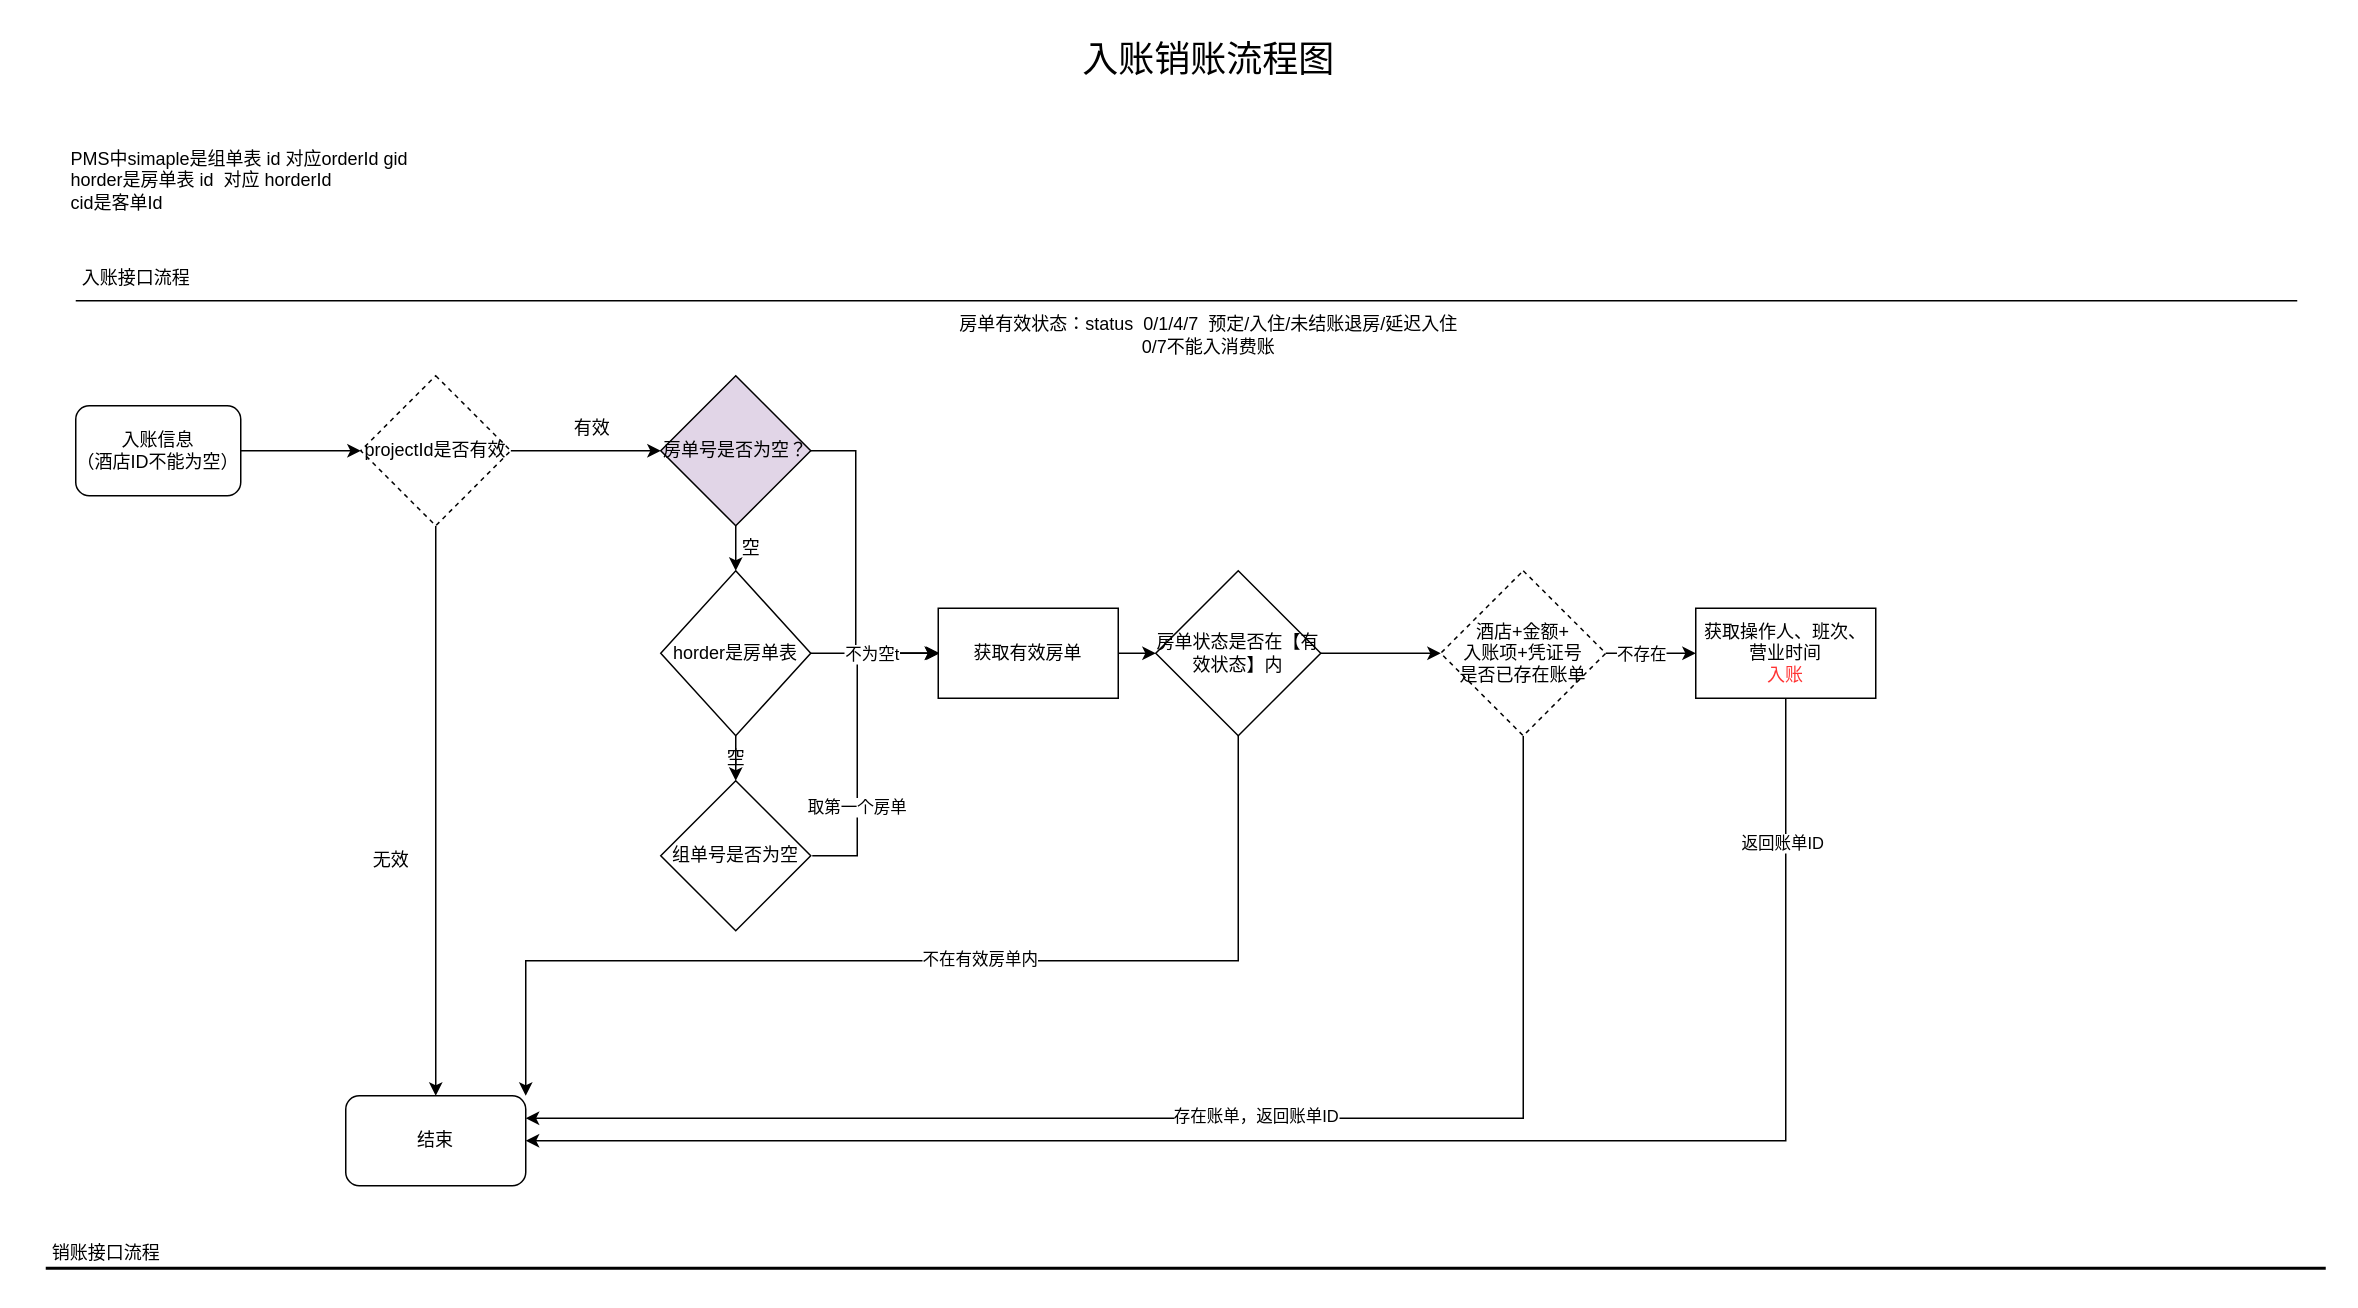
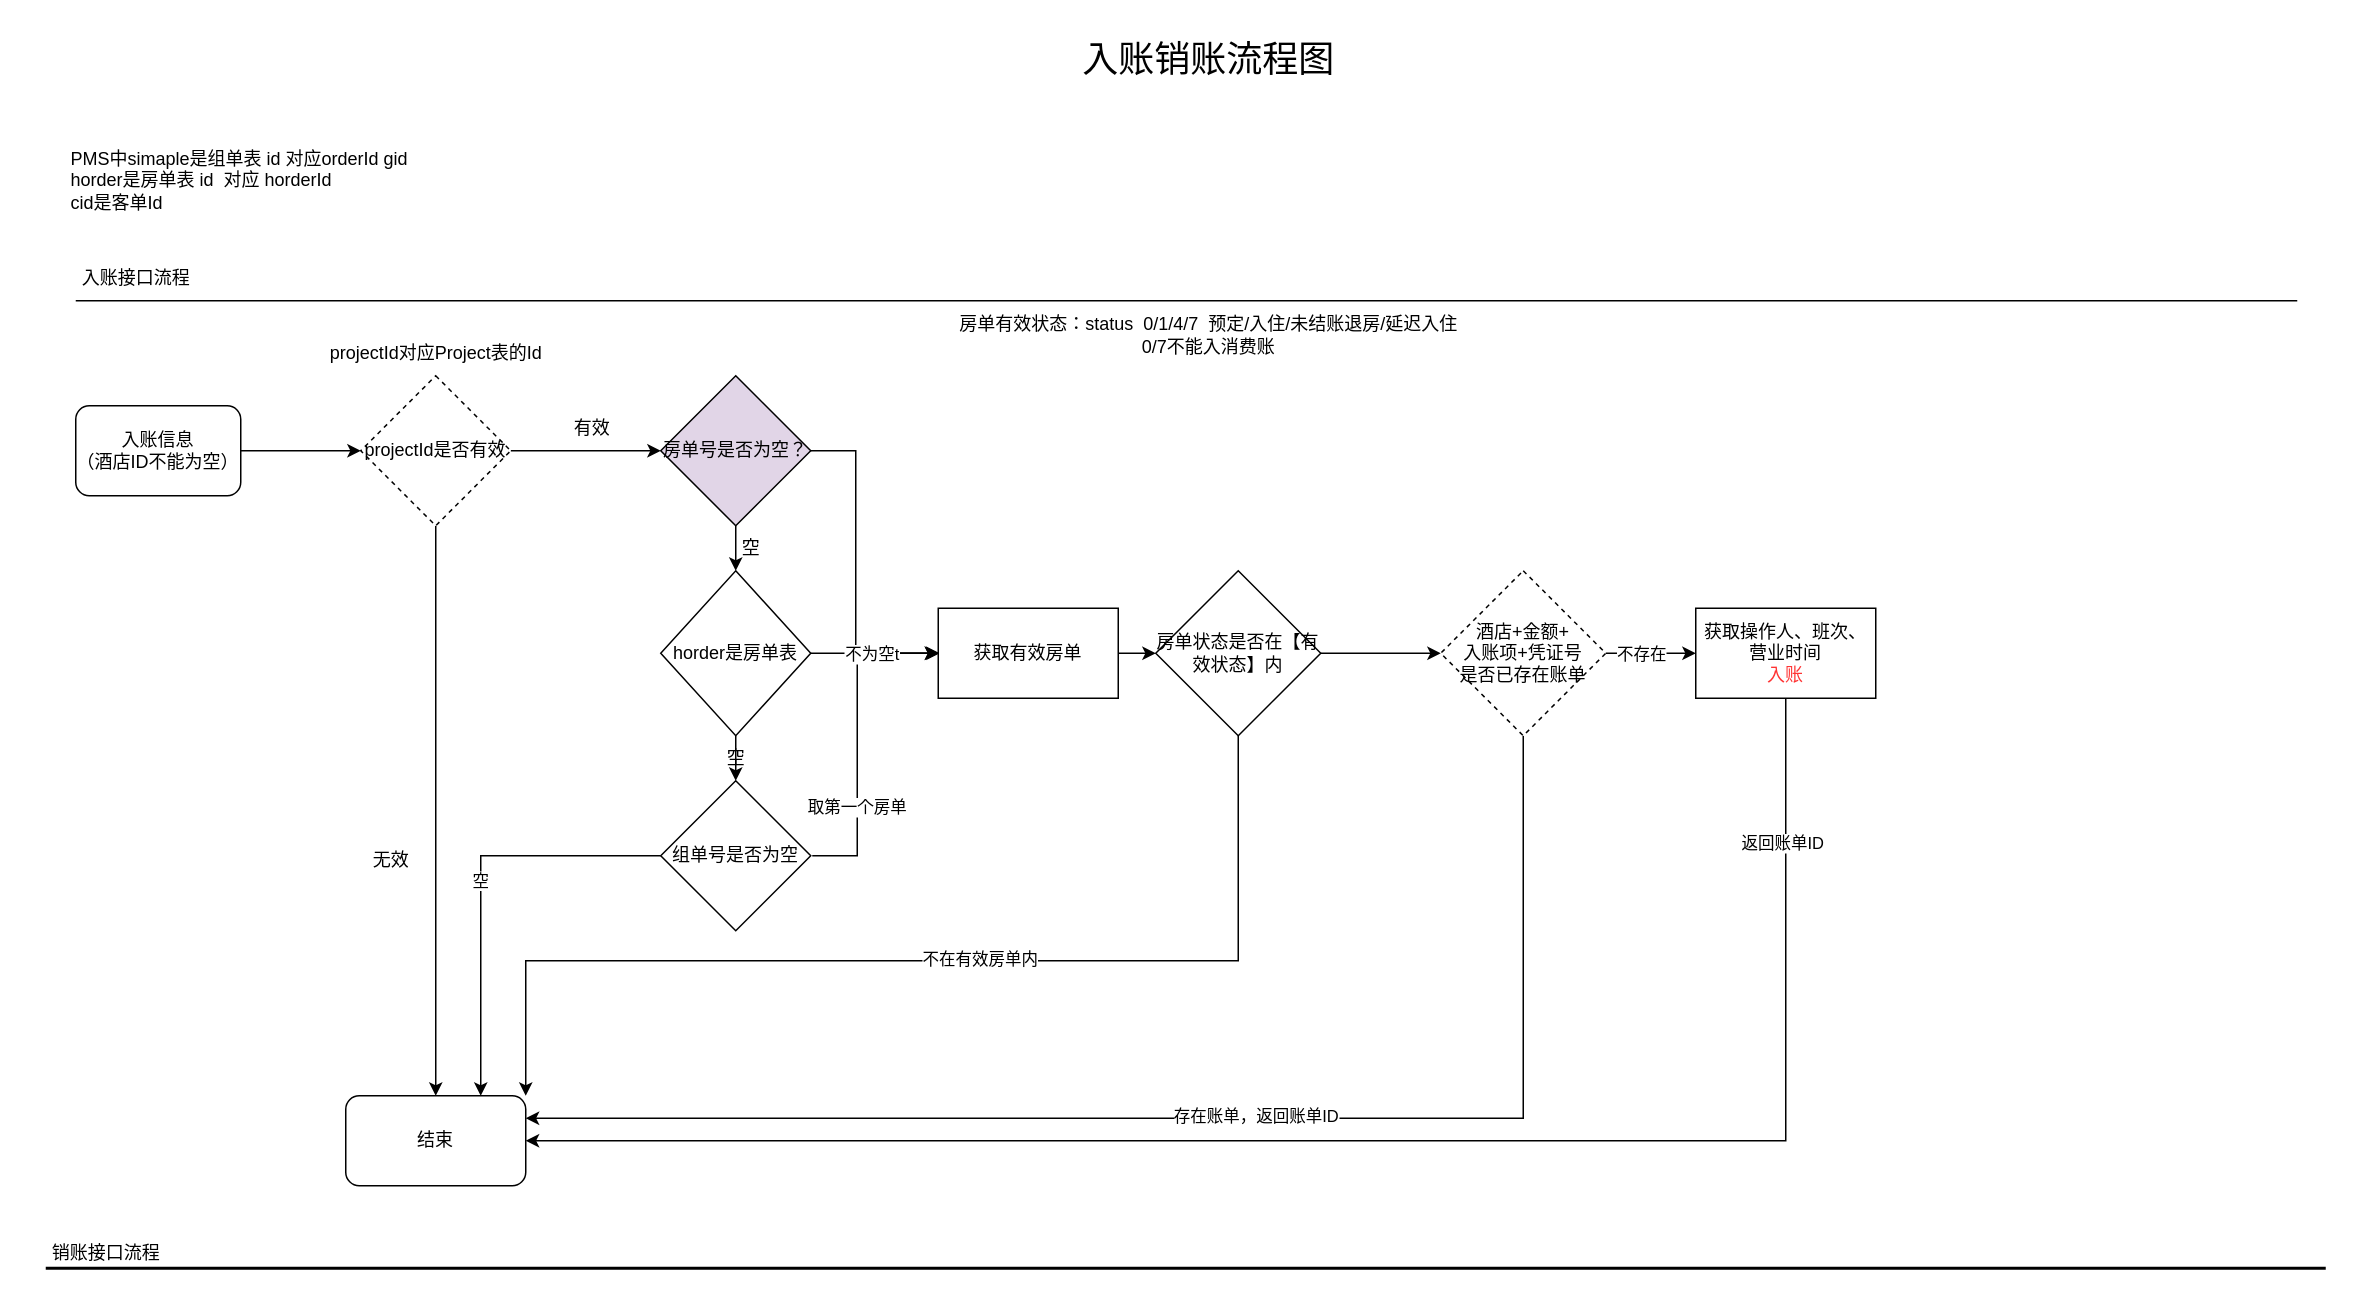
+ <mxCell id="7" value="projectId对应Project表的Id&lt;br&gt;" style="text;html=1;align=center;verticalAlign=middle;resizable=0;points=[];autosize=1;strokeColor=none;fillColor=none;" parent="1" vertex="1"><mxGeometry x="210" y="220" width="160" height="30" as="geometry" /></mxCell>
+ <mxCell id="19" style="edgeStyle=orthogonalEdgeStyle;rounded=0;orthogonalLoop=1;jettySize=auto;html=1;exitX=0;exitY=0.5;exitDx=0;exitDy=0;entryX=0.75;entryY=0;entryDx=0;entryDy=0;" parent="1" source="24" target="9" edge="1"><mxGeometry relative="1" as="geometry" /></mxCell>
+ <mxCell id="20" value="空" style="edgeLabel;html=1;align=center;verticalAlign=middle;resizable=0;points=[];" parent="19" connectable="0" vertex="1"><mxGeometry x="-0.029" y="-1" relative="1" as="geometry"><mxPoint as="offset" /></mxGeometry></mxCell>
